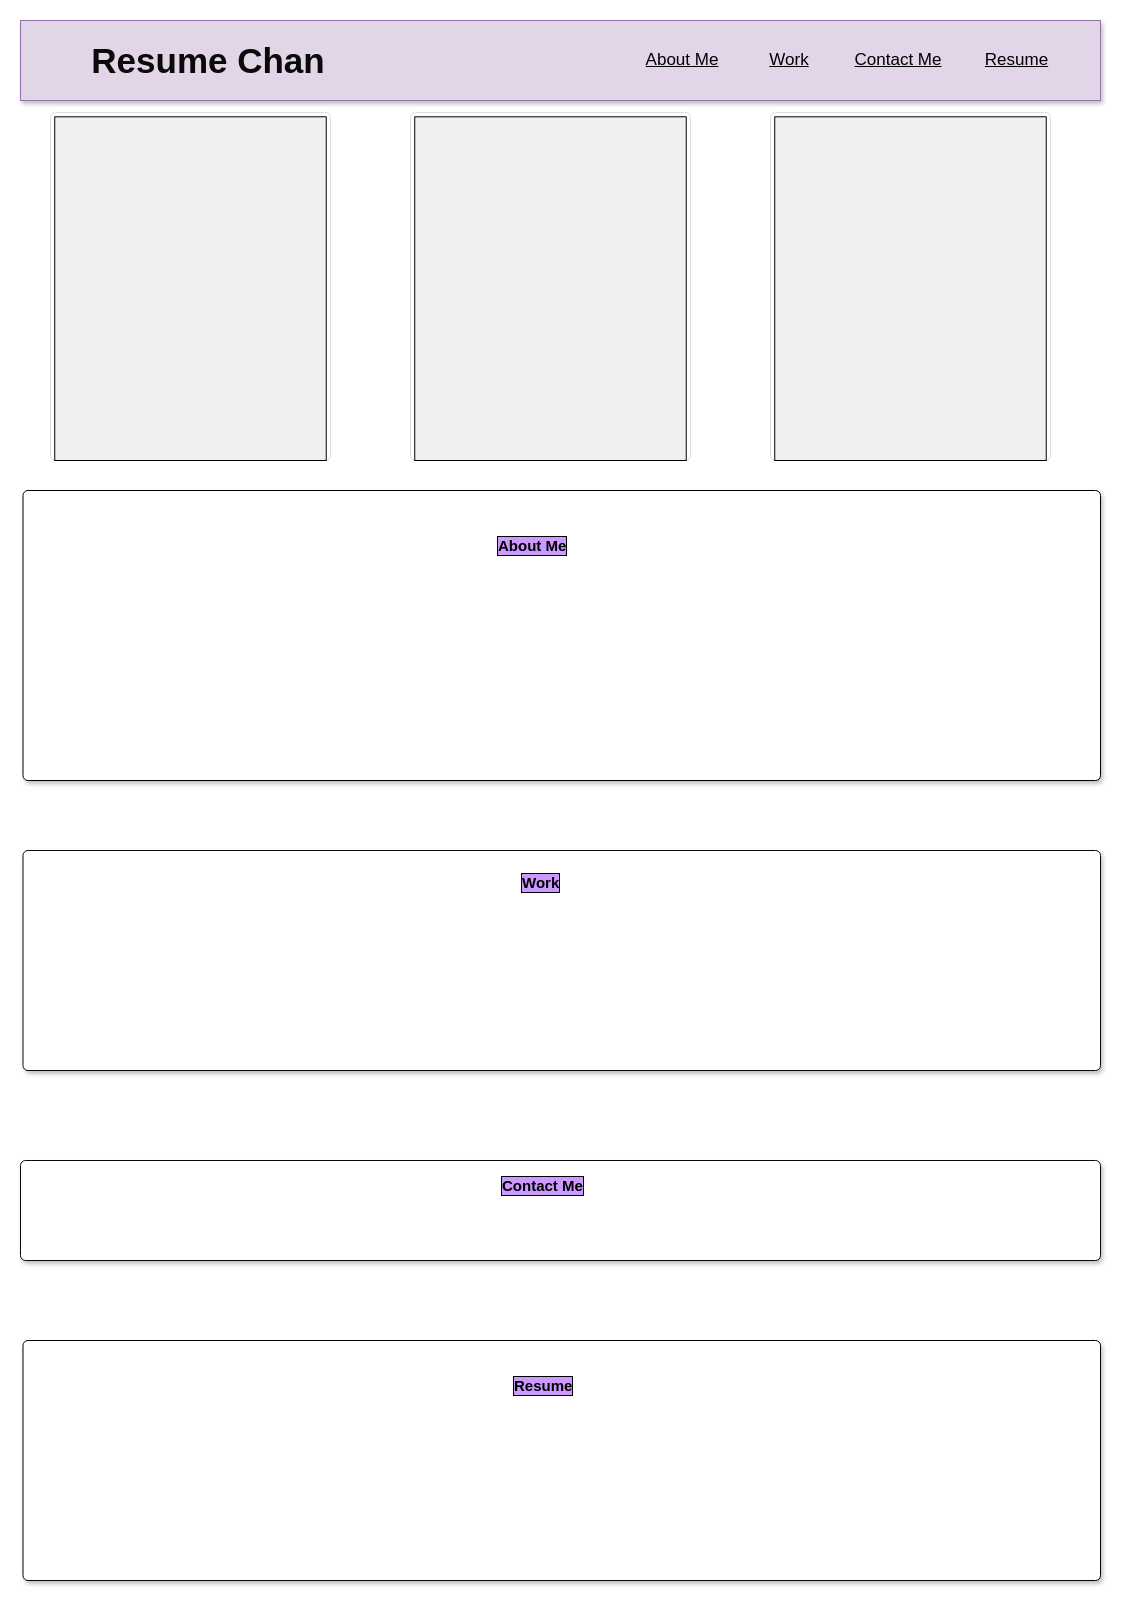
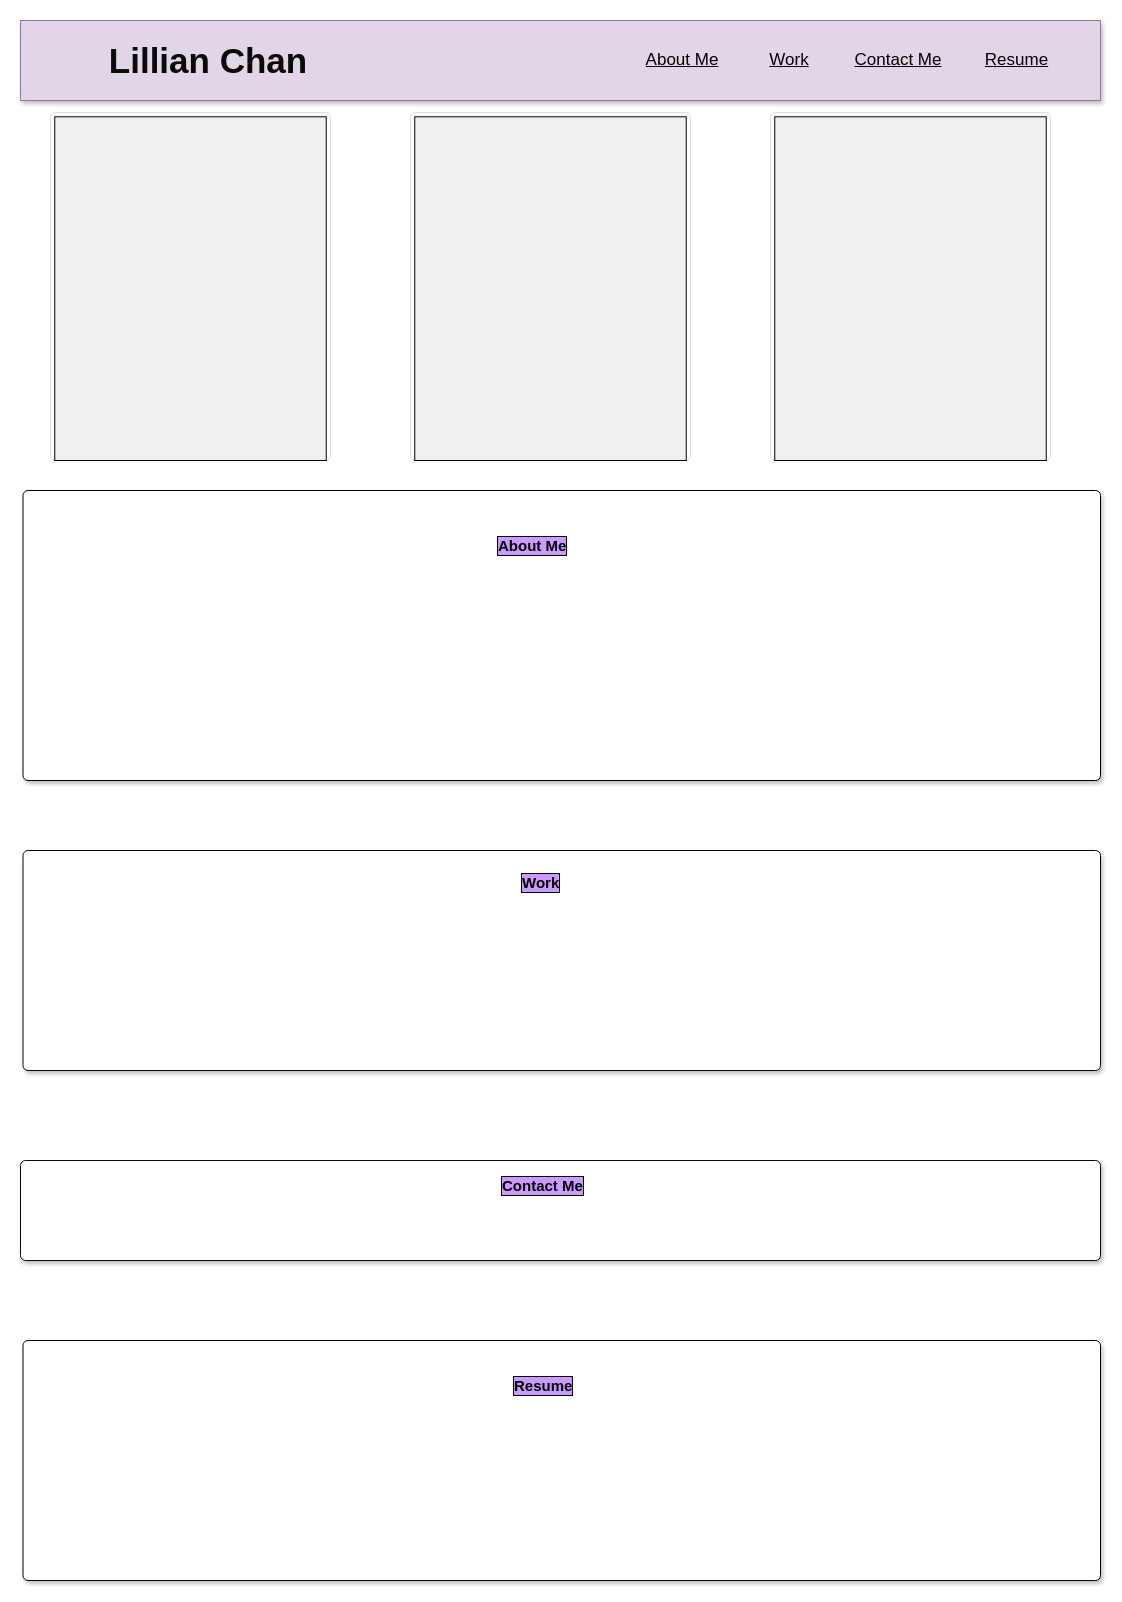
- <mxCell id="3" value="&lt;h1 style=&quot;font-size: 35px;&quot;&gt;Resume Chan&lt;/h1&gt;" style="html=1;shadow=0;dashed=0;fillColor=none;strokeColor=none;shape=mxgraph.bootstrap.rect;fontSize=35;whiteSpace=wrap;fontColor=#0A0A0A;" parent="2" vertex="1"><mxGeometry x="37.57" width="299.929" height="80" as="geometry" /></mxCell>
+ <mxCell id="3" value="&lt;h1 style=&quot;font-size: 35px;&quot;&gt;Lillian Chan&lt;/h1&gt;" style="html=1;shadow=0;dashed=0;fillColor=none;strokeColor=none;shape=mxgraph.bootstrap.rect;fontSize=35;whiteSpace=wrap;fontColor=#0A0A0A;" parent="2" vertex="1"><mxGeometry x="37.57" width="299.929" height="80" as="geometry" /></mxCell>
